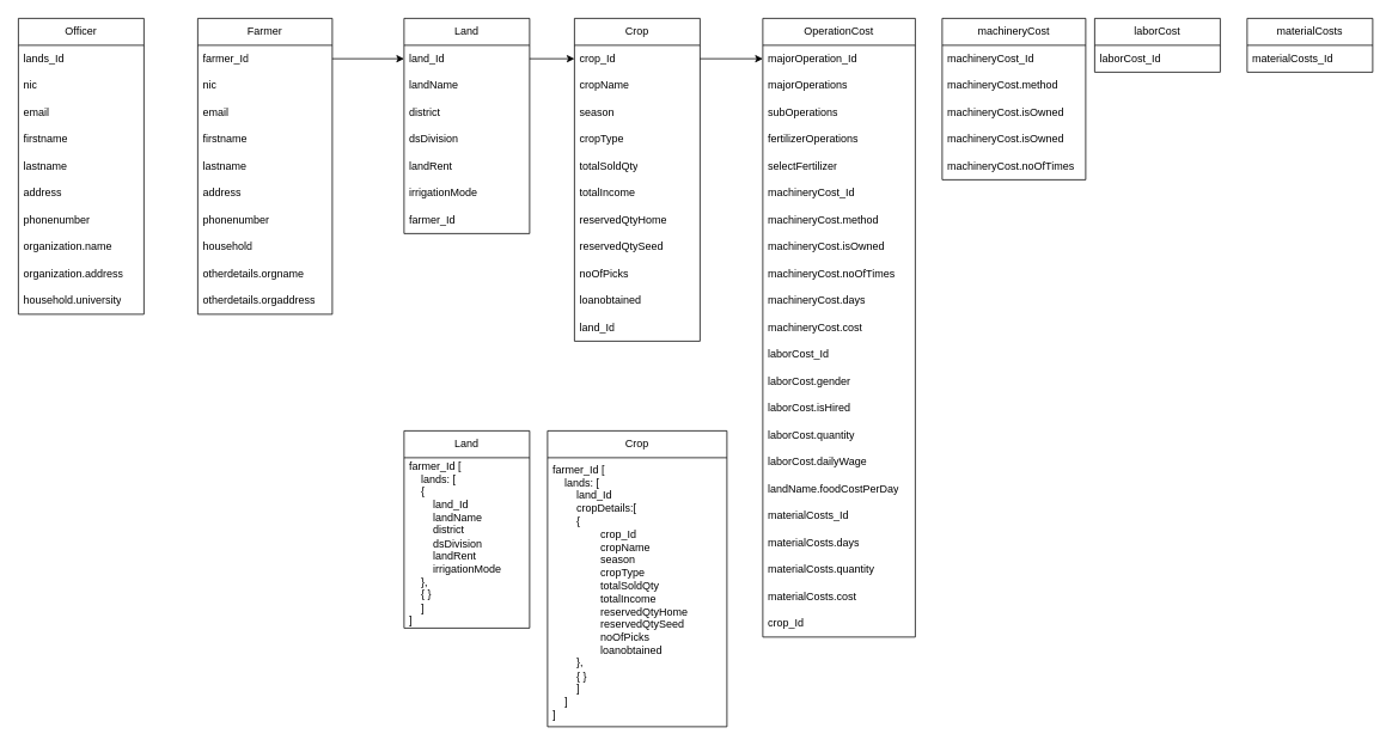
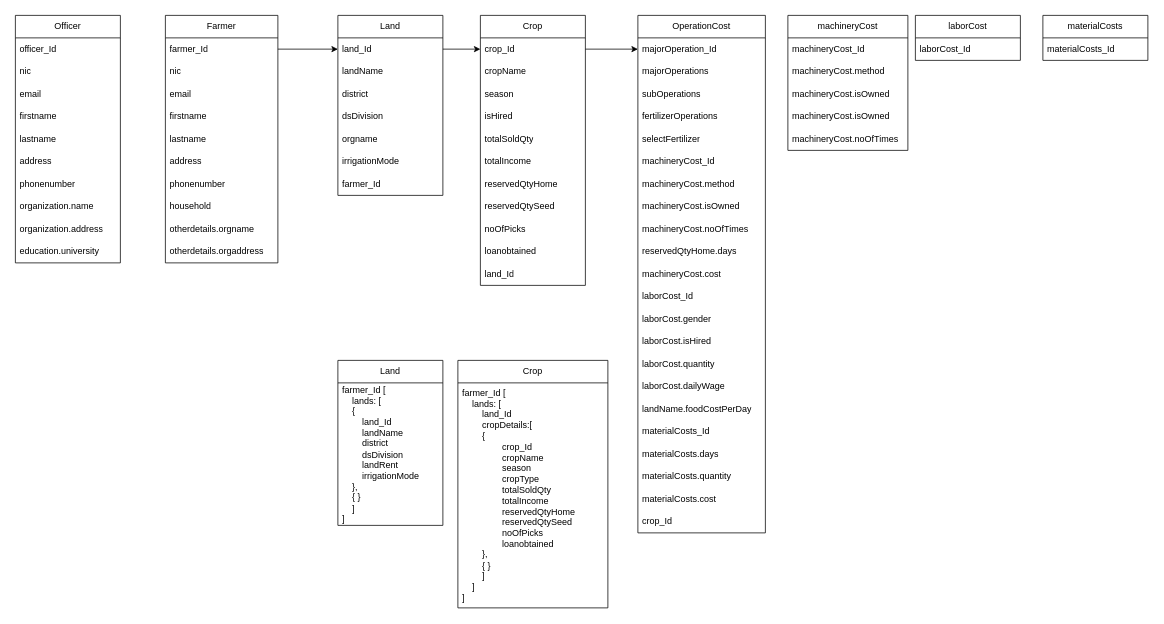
- <mxCell id="14" value="lands_Id" style="text;strokeColor=none;fillColor=none;align=left;verticalAlign=middle;spacingLeft=4;spacingRight=4;overflow=hidden;points=[[0,0.5],[1,0.5]];portConstraint=eastwest;rotatable=0;whiteSpace=wrap;html=1;" vertex="1" parent="13"><mxGeometry y="30" width="140" height="30" as="geometry" /></mxCell>
+ <mxCell id="14" value="officer_Id" style="text;strokeColor=none;fillColor=none;align=left;verticalAlign=middle;spacingLeft=4;spacingRight=4;overflow=hidden;points=[[0,0.5],[1,0.5]];portConstraint=eastwest;rotatable=0;whiteSpace=wrap;html=1;" vertex="1" parent="13"><mxGeometry y="30" width="140" height="30" as="geometry" /></mxCell>
- <mxCell id="36" value="cropType" style="text;strokeColor=none;fillColor=none;align=left;verticalAlign=middle;spacingLeft=4;spacingRight=4;overflow=hidden;points=[[0,0.5],[1,0.5]];portConstraint=eastwest;rotatable=0;whiteSpace=wrap;html=1;" vertex="1" parent="32"><mxGeometry y="120" width="140" height="30" as="geometry" /></mxCell>
+ <mxCell id="36" value="isHired" style="text;strokeColor=none;fillColor=none;align=left;verticalAlign=middle;spacingLeft=4;spacingRight=4;overflow=hidden;points=[[0,0.5],[1,0.5]];portConstraint=eastwest;rotatable=0;whiteSpace=wrap;html=1;" vertex="1" parent="32"><mxGeometry y="120" width="140" height="30" as="geometry" /></mxCell>
- <mxCell id="29" value="landRent" style="text;strokeColor=none;fillColor=none;align=left;verticalAlign=middle;spacingLeft=4;spacingRight=4;overflow=hidden;points=[[0,0.5],[1,0.5]];portConstraint=eastwest;rotatable=0;whiteSpace=wrap;html=1;" vertex="1" parent="24"><mxGeometry y="150" width="140" height="30" as="geometry" /></mxCell>
+ <mxCell id="29" value="orgname" style="text;strokeColor=none;fillColor=none;align=left;verticalAlign=middle;spacingLeft=4;spacingRight=4;overflow=hidden;points=[[0,0.5],[1,0.5]];portConstraint=eastwest;rotatable=0;whiteSpace=wrap;html=1;" vertex="1" parent="24"><mxGeometry y="150" width="140" height="30" as="geometry" /></mxCell>
- <mxCell id="23" value="household.university" style="text;strokeColor=none;fillColor=none;align=left;verticalAlign=middle;spacingLeft=4;spacingRight=4;overflow=hidden;points=[[0,0.5],[1,0.5]];portConstraint=eastwest;rotatable=0;whiteSpace=wrap;html=1;" vertex="1" parent="13"><mxGeometry y="300" width="140" height="30" as="geometry" /></mxCell>
+ <mxCell id="23" value="education.university" style="text;strokeColor=none;fillColor=none;align=left;verticalAlign=middle;spacingLeft=4;spacingRight=4;overflow=hidden;points=[[0,0.5],[1,0.5]];portConstraint=eastwest;rotatable=0;whiteSpace=wrap;html=1;" vertex="1" parent="13"><mxGeometry y="300" width="140" height="30" as="geometry" /></mxCell>
- <mxCell id="60" value="machineryCost.days" style="text;strokeColor=none;fillColor=none;align=left;verticalAlign=middle;spacingLeft=4;spacingRight=4;overflow=hidden;points=[[0,0.5],[1,0.5]];portConstraint=eastwest;rotatable=0;whiteSpace=wrap;html=1;" vertex="1" parent="50"><mxGeometry y="300" width="170" height="30" as="geometry" /></mxCell>
+ <mxCell id="60" value="reservedQtyHome.days" style="text;strokeColor=none;fillColor=none;align=left;verticalAlign=middle;spacingLeft=4;spacingRight=4;overflow=hidden;points=[[0,0.5],[1,0.5]];portConstraint=eastwest;rotatable=0;whiteSpace=wrap;html=1;" vertex="1" parent="50"><mxGeometry y="300" width="170" height="30" as="geometry" /></mxCell>
